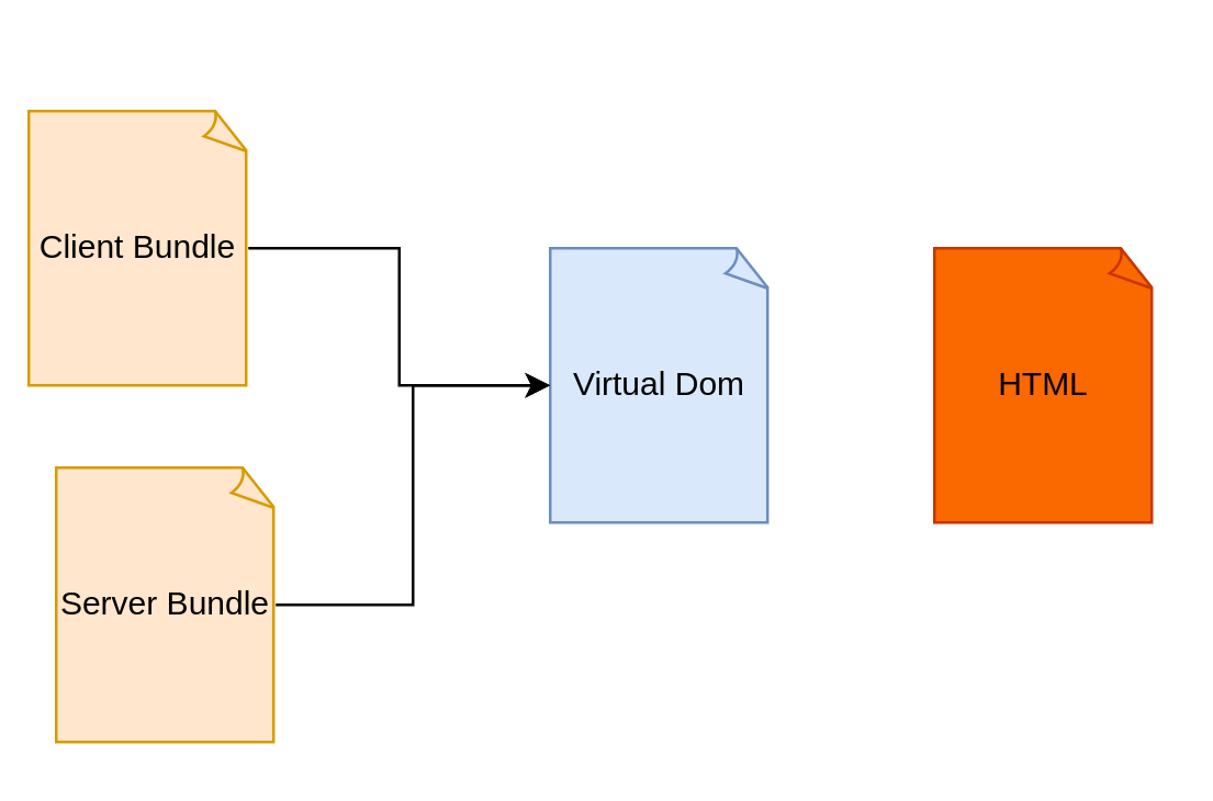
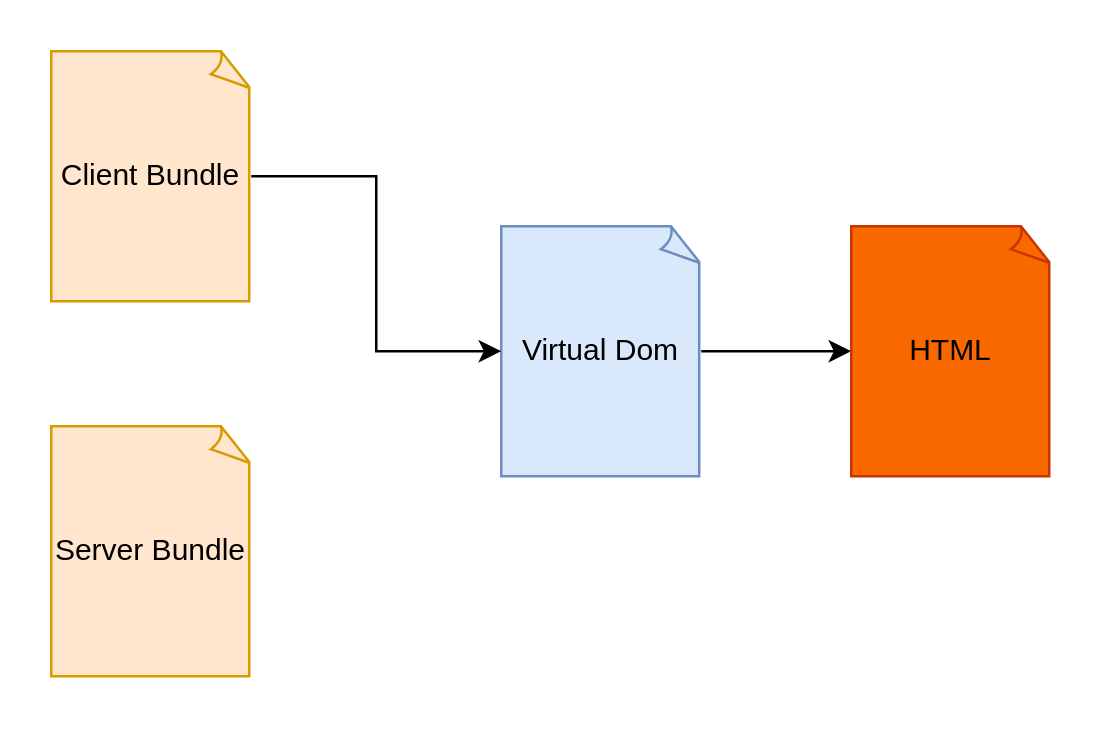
- <mxCell id="2" value="Client Bundle" style="whiteSpace=wrap;html=1;shape=mxgraph.basic.document;fillColor=#ffe6cc;strokeColor=#d79b00;" vertex="1" parent="1"><mxGeometry x="10" y="40" width="80" height="100" as="geometry" /></mxCell>
+ <mxCell id="2" value="Client Bundle" style="whiteSpace=wrap;html=1;shape=mxgraph.basic.document;fillColor=#ffe6cc;strokeColor=#d79b00;" vertex="1" parent="1"><mxGeometry x="20" y="20" width="80" height="100" as="geometry" /></mxCell>
+ <mxCell id="4" value="" style="edgeStyle=orthogonalEdgeStyle;rounded=0;orthogonalLoop=1;jettySize=auto;html=1;" edge="1" parent="1" source="5" target="8"><mxGeometry relative="1" as="geometry" /></mxCell>
- <mxCell id="6" style="edgeStyle=orthogonalEdgeStyle;rounded=0;orthogonalLoop=1;jettySize=auto;html=1;entryX=0;entryY=0.5;entryDx=0;entryDy=0;entryPerimeter=0;" edge="1" parent="1" source="3" target="5"><mxGeometry relative="1" as="geometry" /></mxCell>
